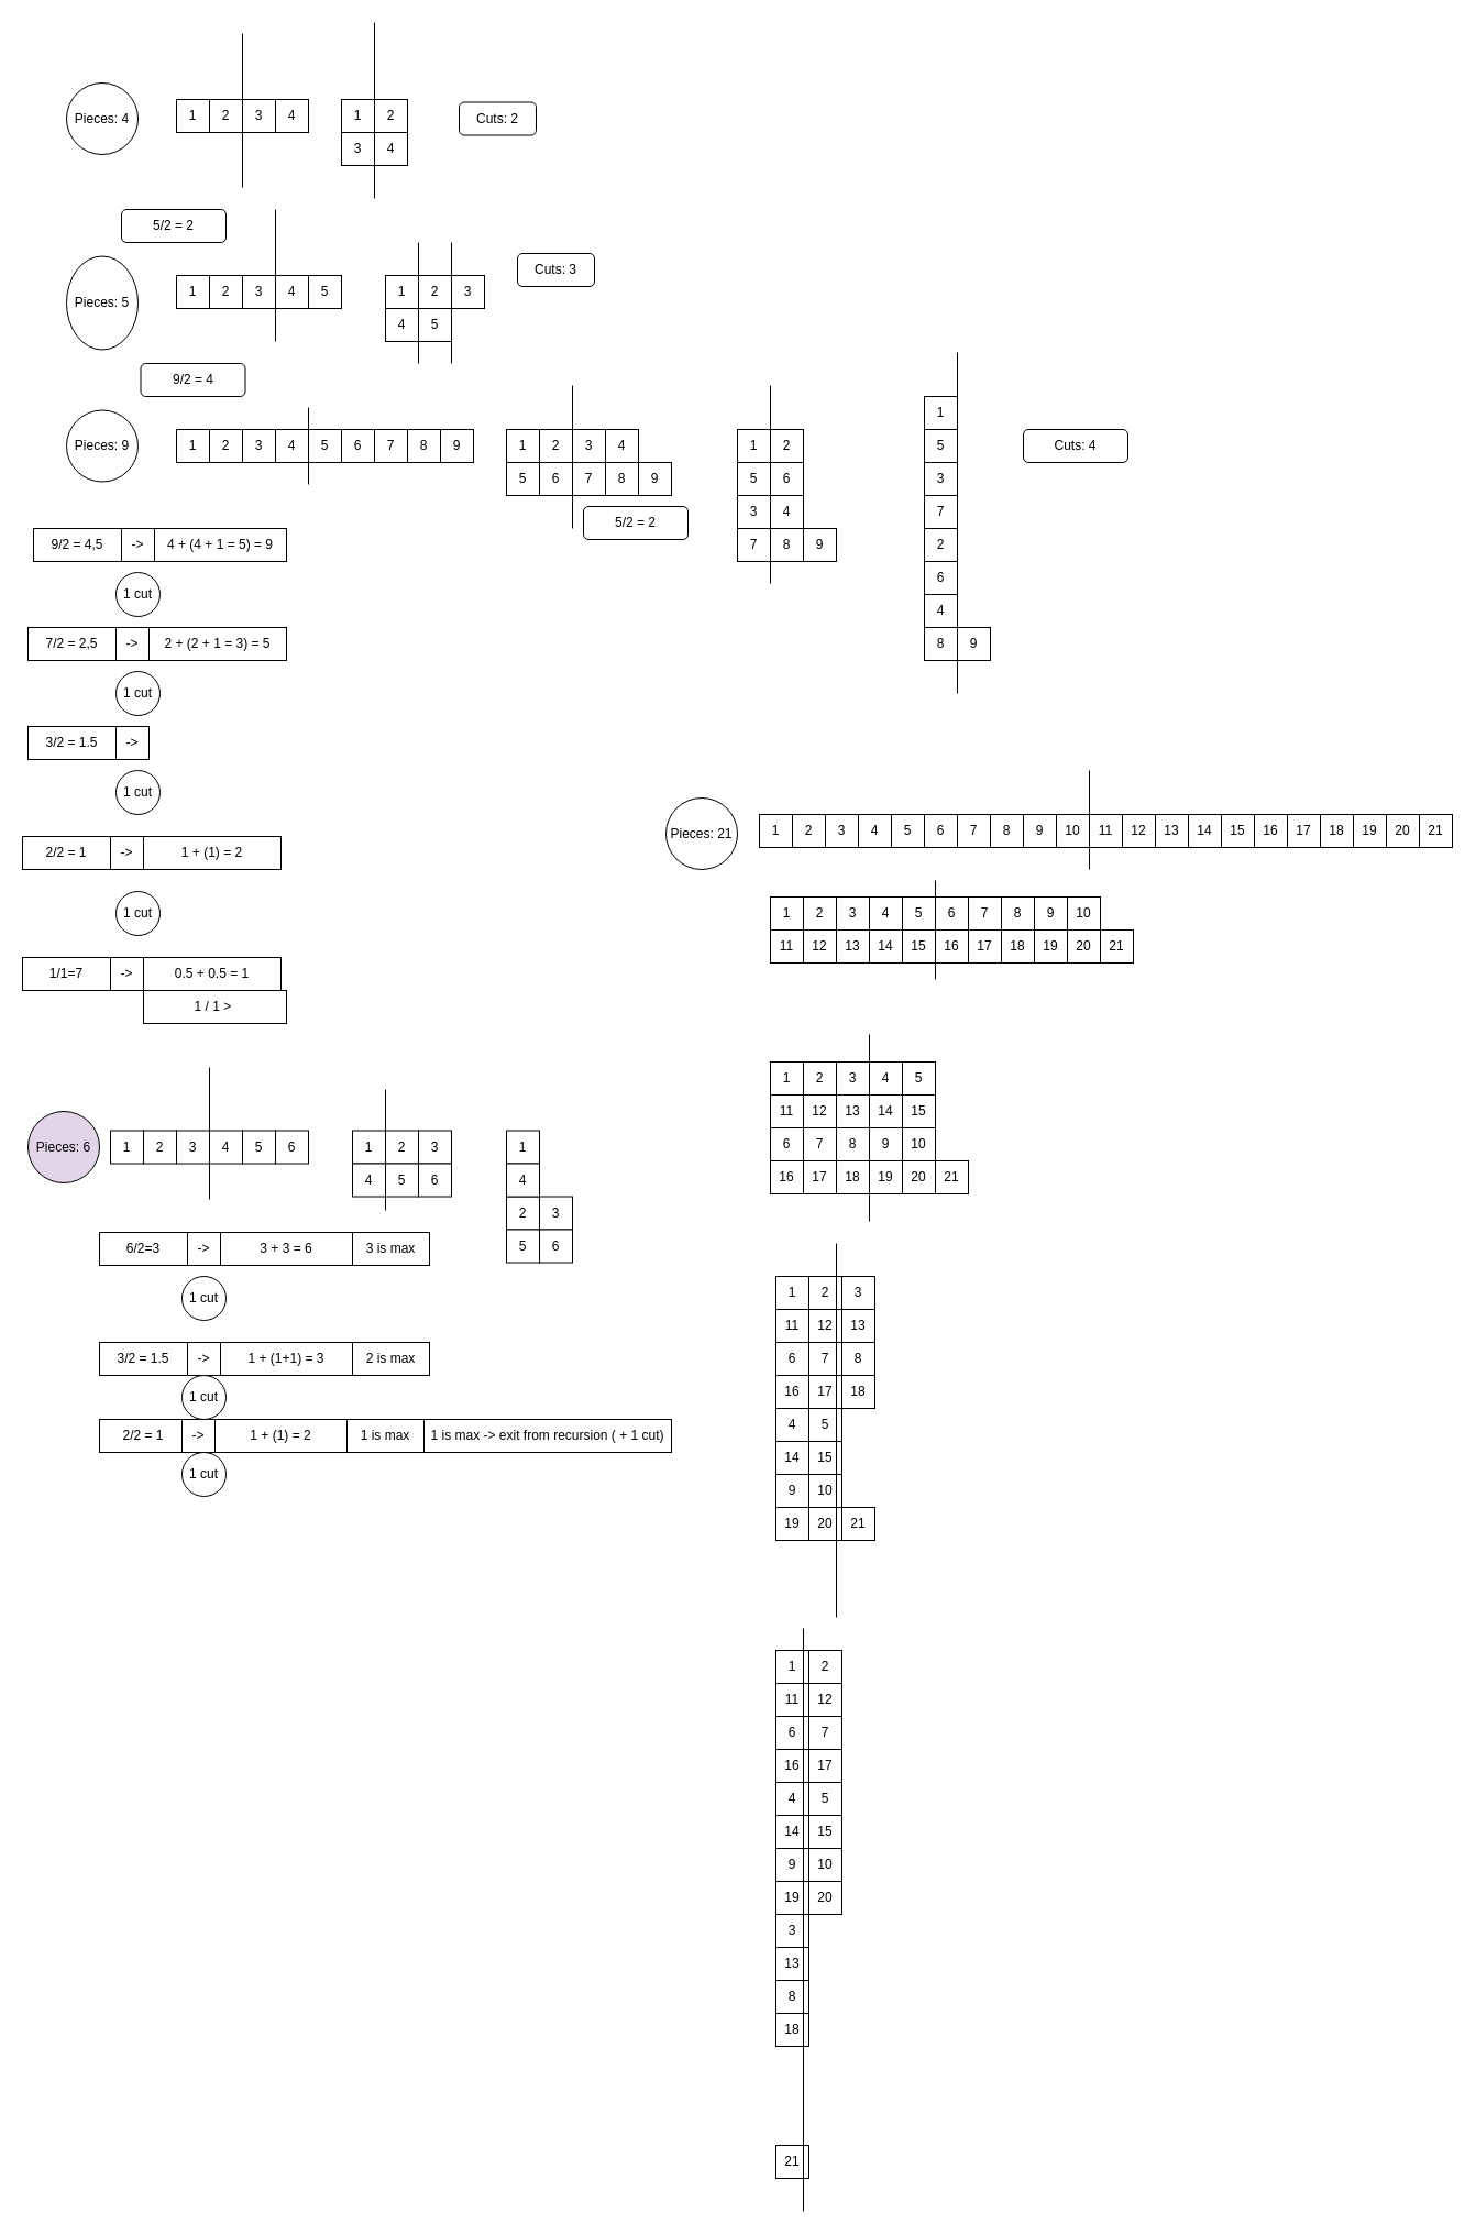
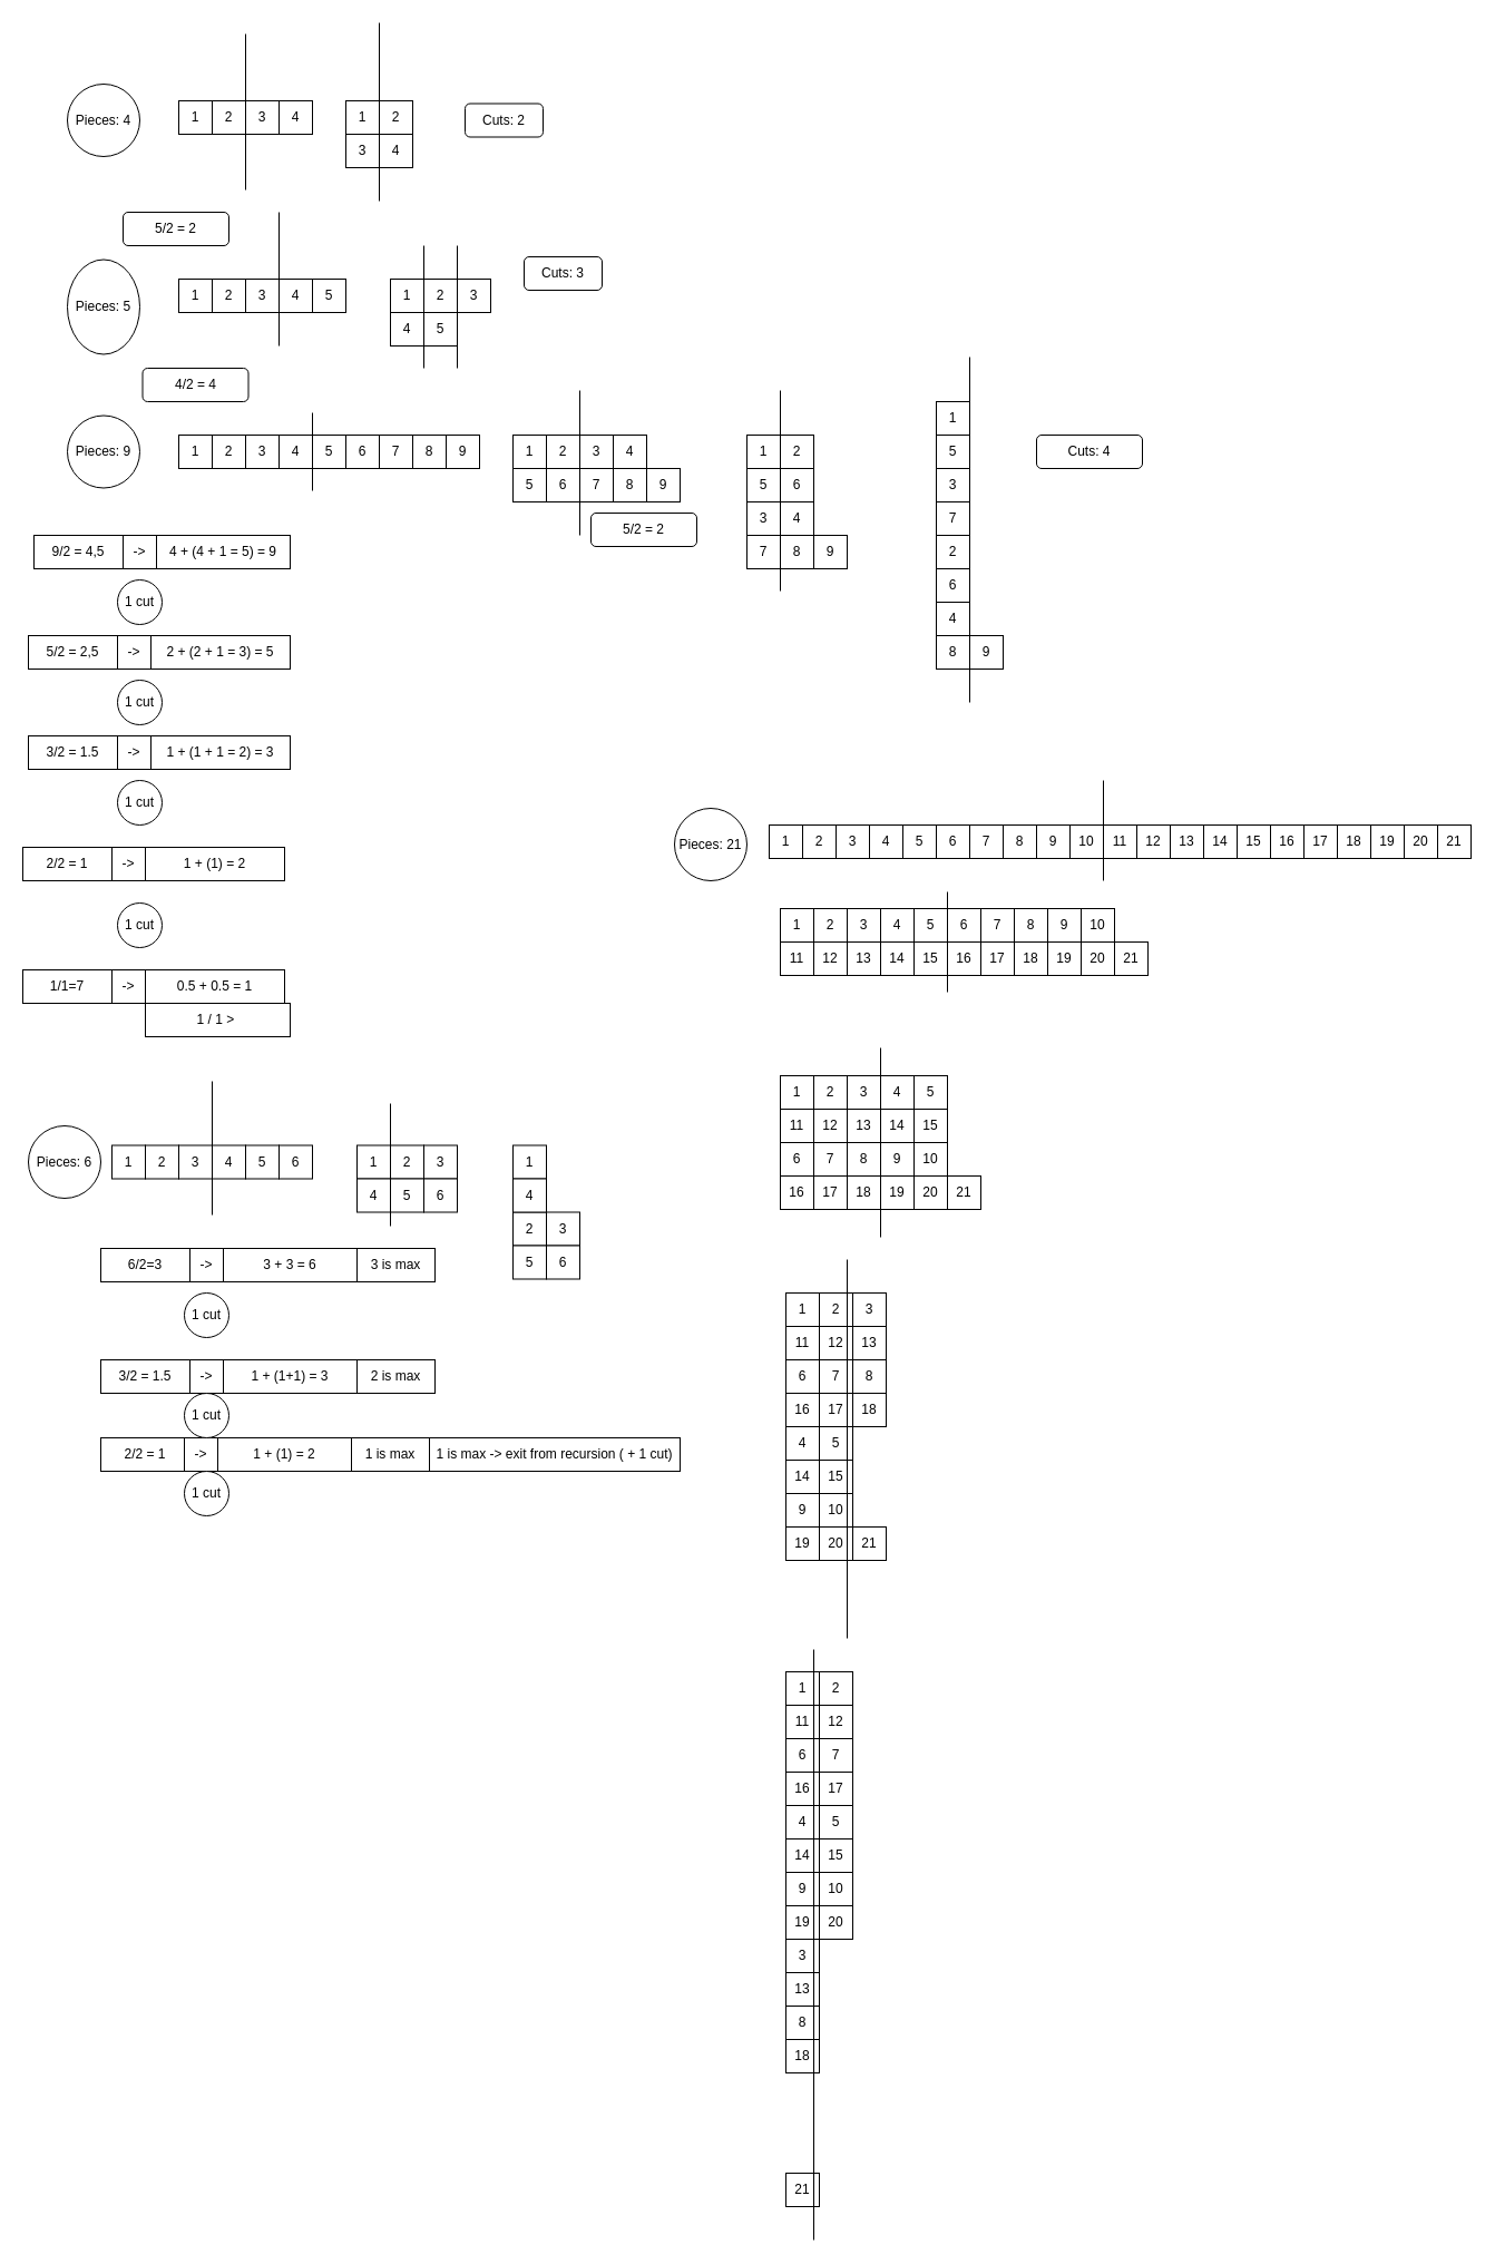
- <mxCell id="40" value="9/2 = 4" style="rounded=1;whiteSpace=wrap;html=1;" vertex="1" parent="1"><mxGeometry x="127.5" y="330" width="95" height="30" as="geometry" /></mxCell>
+ <mxCell id="40" value="4/2 = 4" style="rounded=1;whiteSpace=wrap;html=1;" vertex="1" parent="1"><mxGeometry x="127.5" y="330" width="95" height="30" as="geometry" /></mxCell>
- <mxCell id="78" value="7/2 = 2,5" style="rounded=0;whiteSpace=wrap;html=1;" vertex="1" parent="1"><mxGeometry x="25" y="570" width="80" height="30" as="geometry" /></mxCell>
+ <mxCell id="78" value="5/2 = 2,5" style="rounded=0;whiteSpace=wrap;html=1;" vertex="1" parent="1"><mxGeometry x="25" y="570" width="80" height="30" as="geometry" /></mxCell>
+ <mxCell id="84" value="1 + (1 + 1 = 2) = 3" style="rounded=0;whiteSpace=wrap;html=1;" vertex="1" parent="1"><mxGeometry x="135" y="660" width="125" height="30" as="geometry" /></mxCell>
- <mxCell id="94" value="Pieces: 6" style="ellipse;whiteSpace=wrap;html=1;aspect=fixed;fillColor=#e1d5e7;" vertex="1" parent="1"><mxGeometry x="25" y="1010" width="65" height="65" as="geometry" /></mxCell>
+ <mxCell id="94" value="Pieces: 6" style="ellipse;whiteSpace=wrap;html=1;aspect=fixed;" vertex="1" parent="1"><mxGeometry x="25" y="1010" width="65" height="65" as="geometry" /></mxCell>
